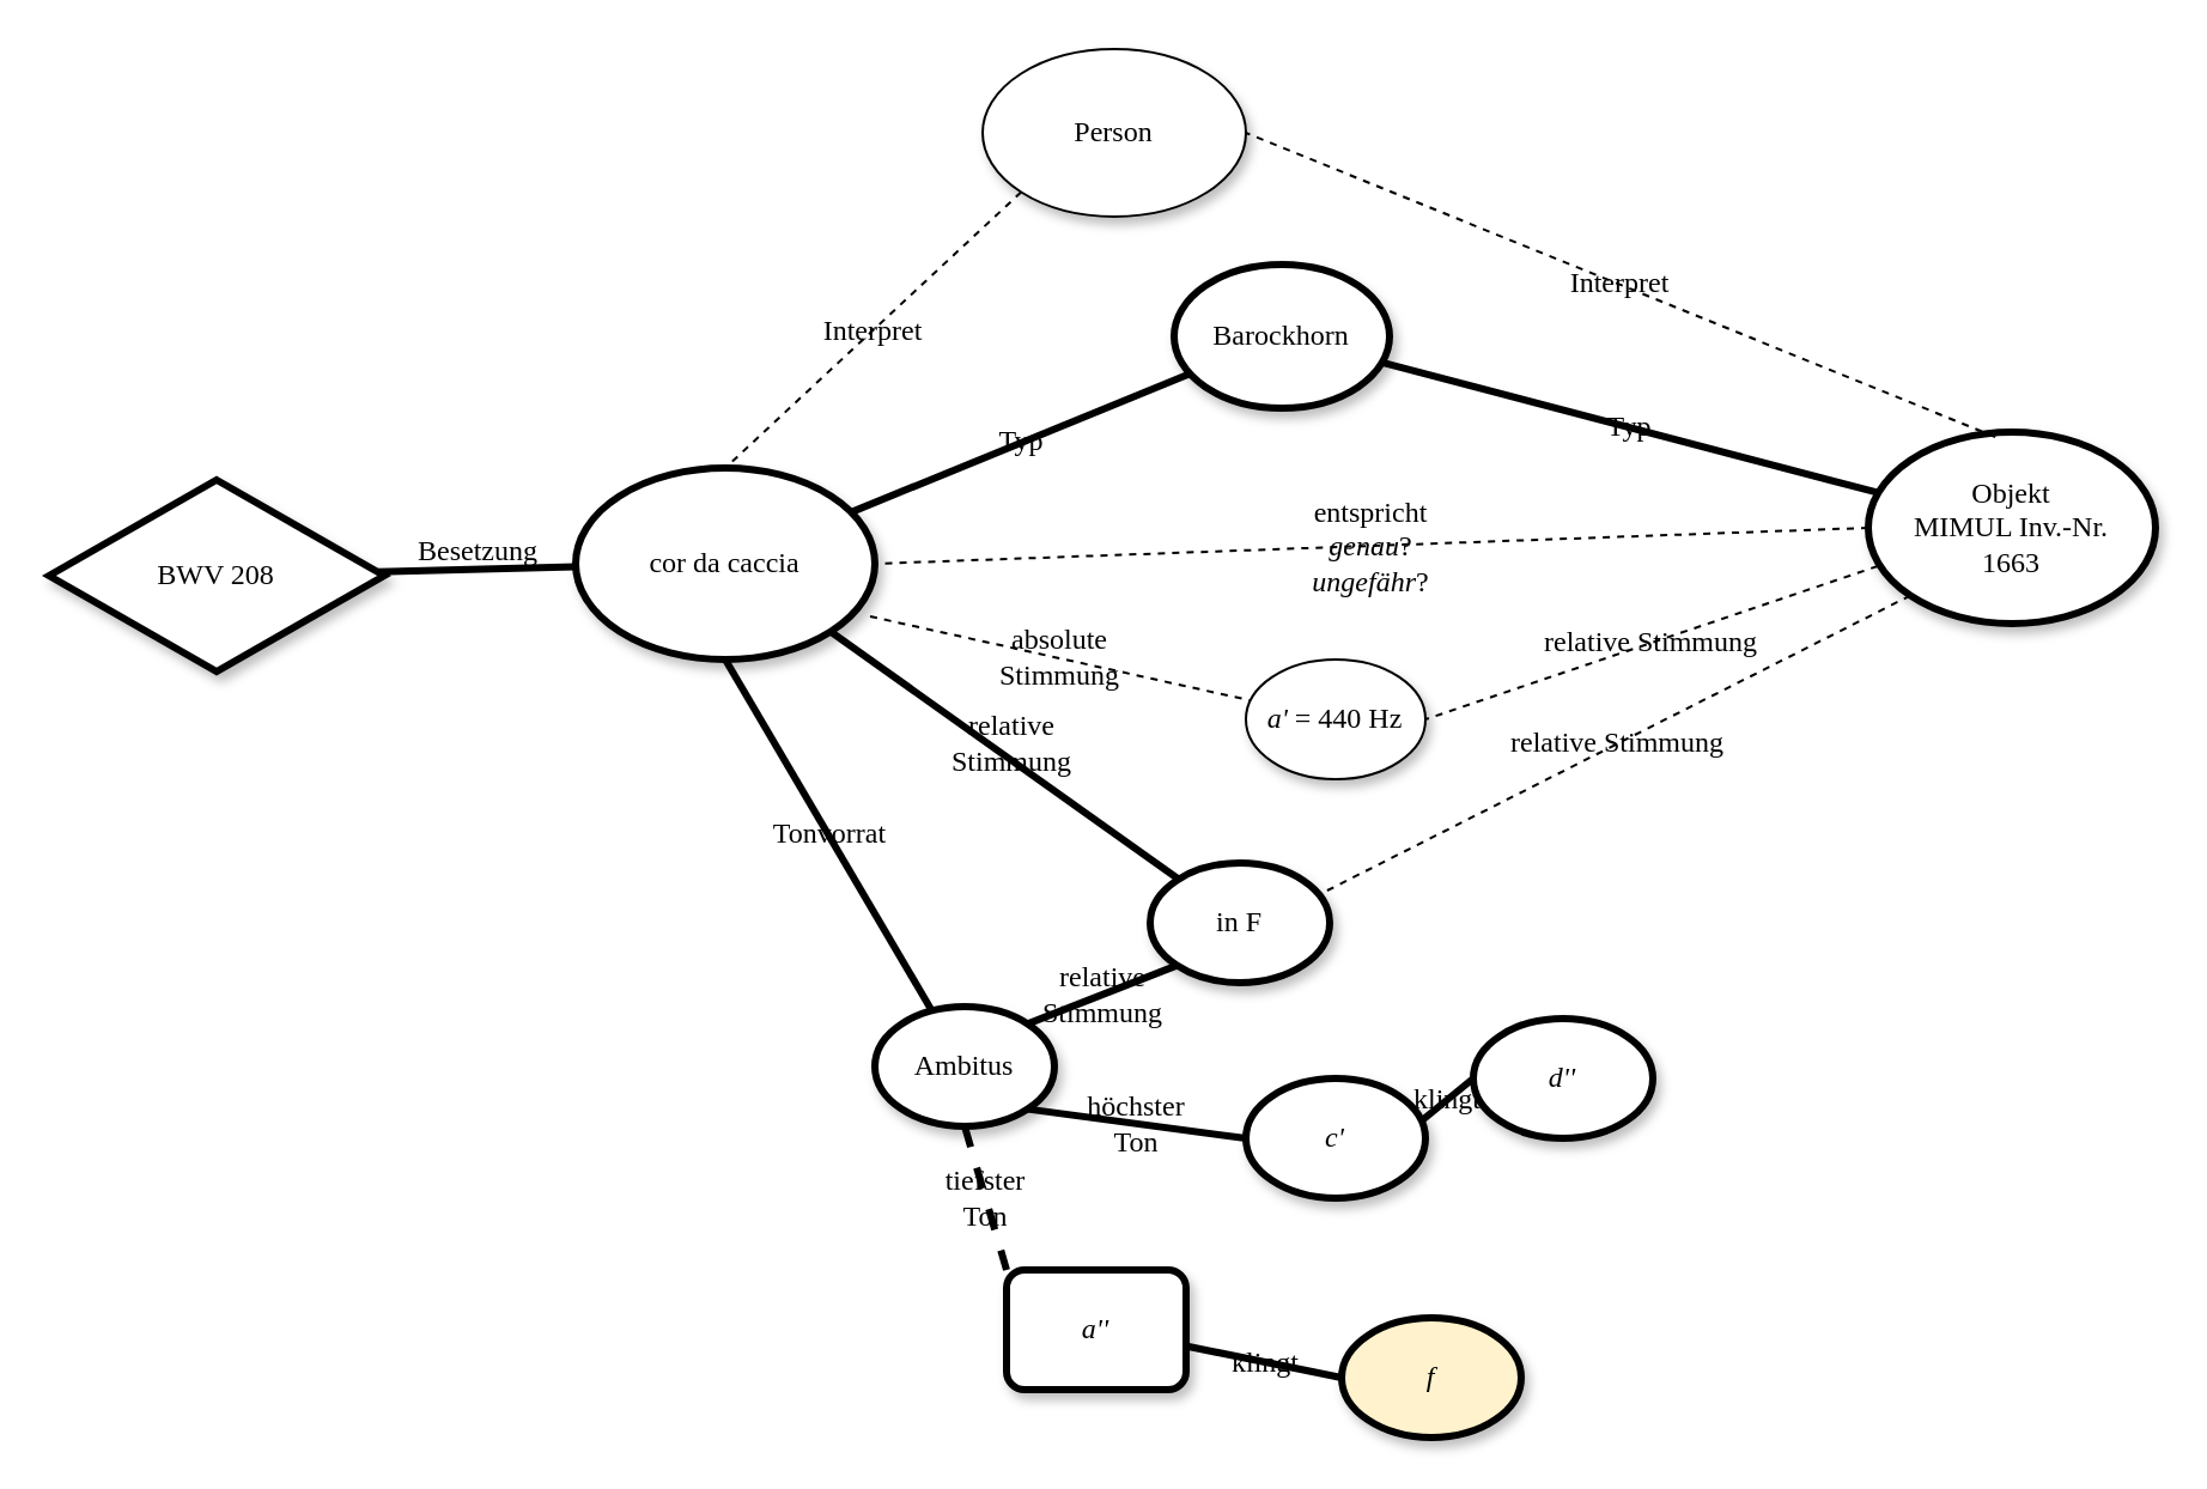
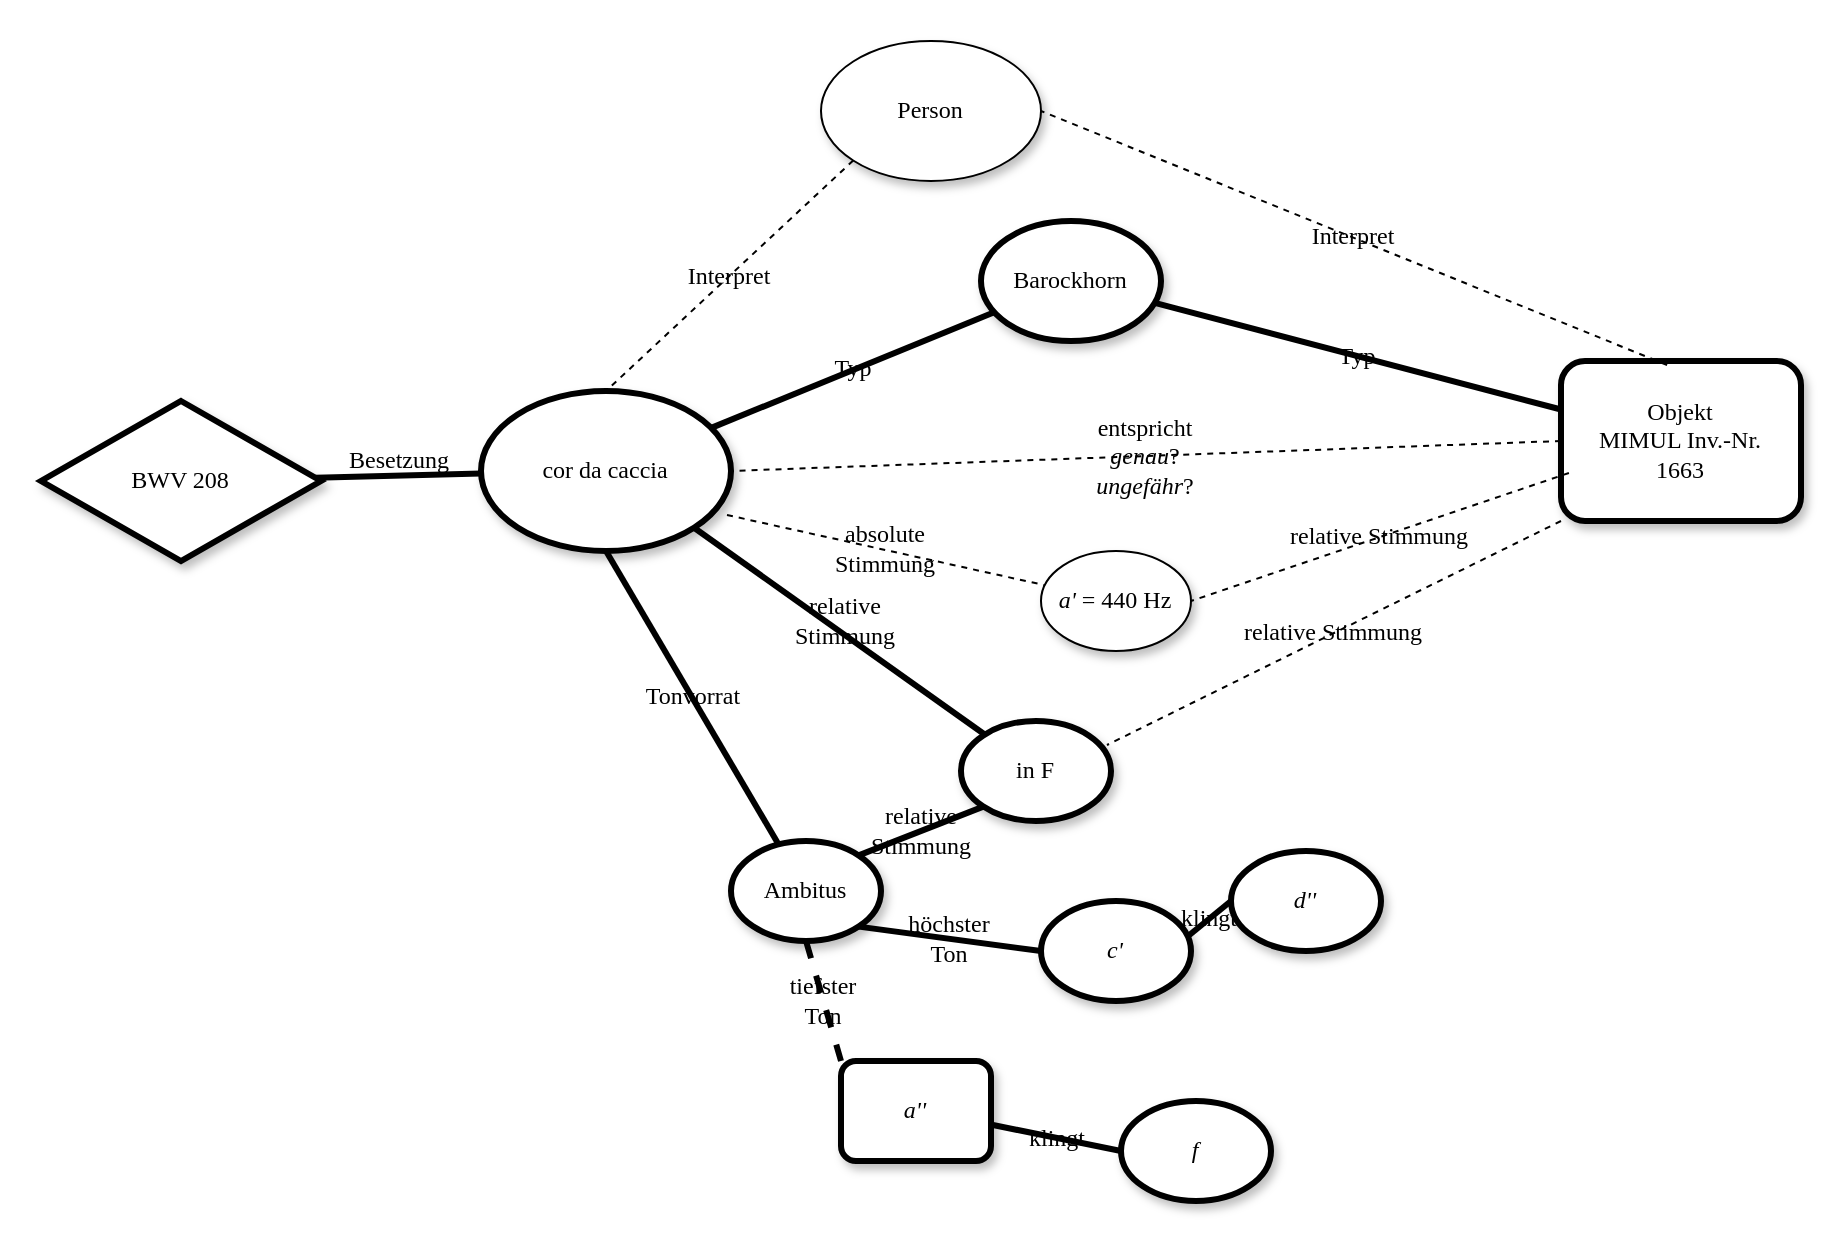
- <mxCell id="6" value="Objekt&lt;br&gt;MIMUL Inv.-Nr.&lt;br&gt;1663" style="ellipse;whiteSpace=wrap;html=1;rounded=0;shadow=1;comic=0;labelBackgroundColor=none;strokeWidth=3;fontFamily=Verdana;fontSize=12;align=center;" parent="1" vertex="1"><mxGeometry x="780" y="180" width="120" height="80" as="geometry" /></mxCell>
+ <mxCell id="6" value="Objekt&lt;br&gt;MIMUL Inv.-Nr.&lt;br&gt;1663" style="whiteSpace=wrap;html=1;shadow=1;comic=0;labelBackgroundColor=none;strokeWidth=3;fontFamily=Verdana;fontSize=12;align=center;rounded=1;" parent="1" vertex="1"><mxGeometry x="780" y="180" width="120" height="80" as="geometry" /></mxCell>
- <mxCell id="29" value="&lt;i&gt;f&lt;/i&gt;" style="ellipse;whiteSpace=wrap;html=1;rounded=0;shadow=1;comic=0;labelBackgroundColor=none;strokeWidth=3;fontFamily=Verdana;fontSize=12;align=center;fillColor=#fff2cc;" vertex="1" parent="1"><mxGeometry x="560" y="550" width="75" height="50" as="geometry" /></mxCell>
+ <mxCell id="29" value="&lt;i&gt;f&lt;/i&gt;" style="ellipse;whiteSpace=wrap;html=1;rounded=0;shadow=1;comic=0;labelBackgroundColor=none;strokeWidth=3;fontFamily=Verdana;fontSize=12;align=center;" vertex="1" parent="1"><mxGeometry x="560" y="550" width="75" height="50" as="geometry" /></mxCell>
